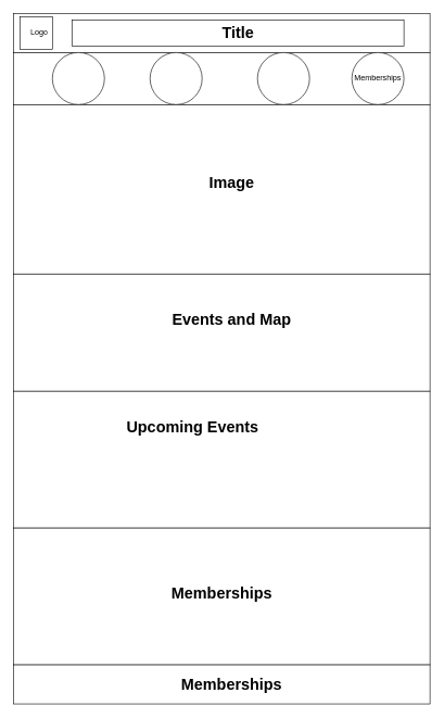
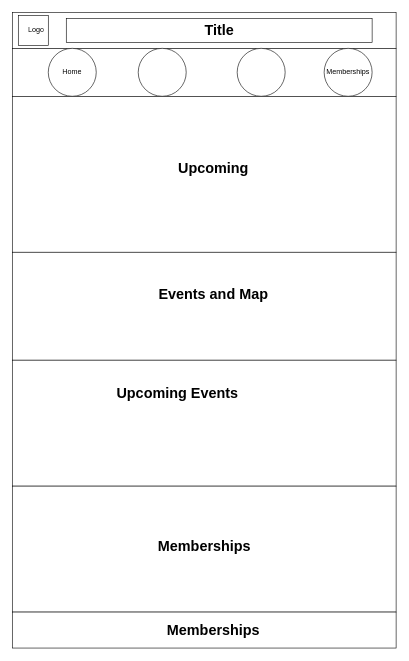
+ <mxCell id="11" value="Home" style="text;html=1;strokeColor=none;fillColor=none;align=center;verticalAlign=middle;whiteSpace=wrap;overflow=hidden;" vertex="1" parent="1"><mxGeometry x="80" y="110" width="80" height="20" as="geometry" /></mxCell>
- <mxCell id="15" value="Image" style="text;strokeColor=none;fillColor=none;html=1;fontSize=24;fontStyle=1;verticalAlign=middle;align=center;" vertex="1" parent="1"><mxGeometry x="100" y="260" width="510" height="40" as="geometry" /></mxCell>
+ <mxCell id="15" value="Upcoming" style="text;strokeColor=none;fillColor=none;html=1;fontSize=24;fontStyle=1;verticalAlign=middle;align=center;" vertex="1" parent="1"><mxGeometry x="100" y="260" width="510" height="40" as="geometry" /></mxCell>
